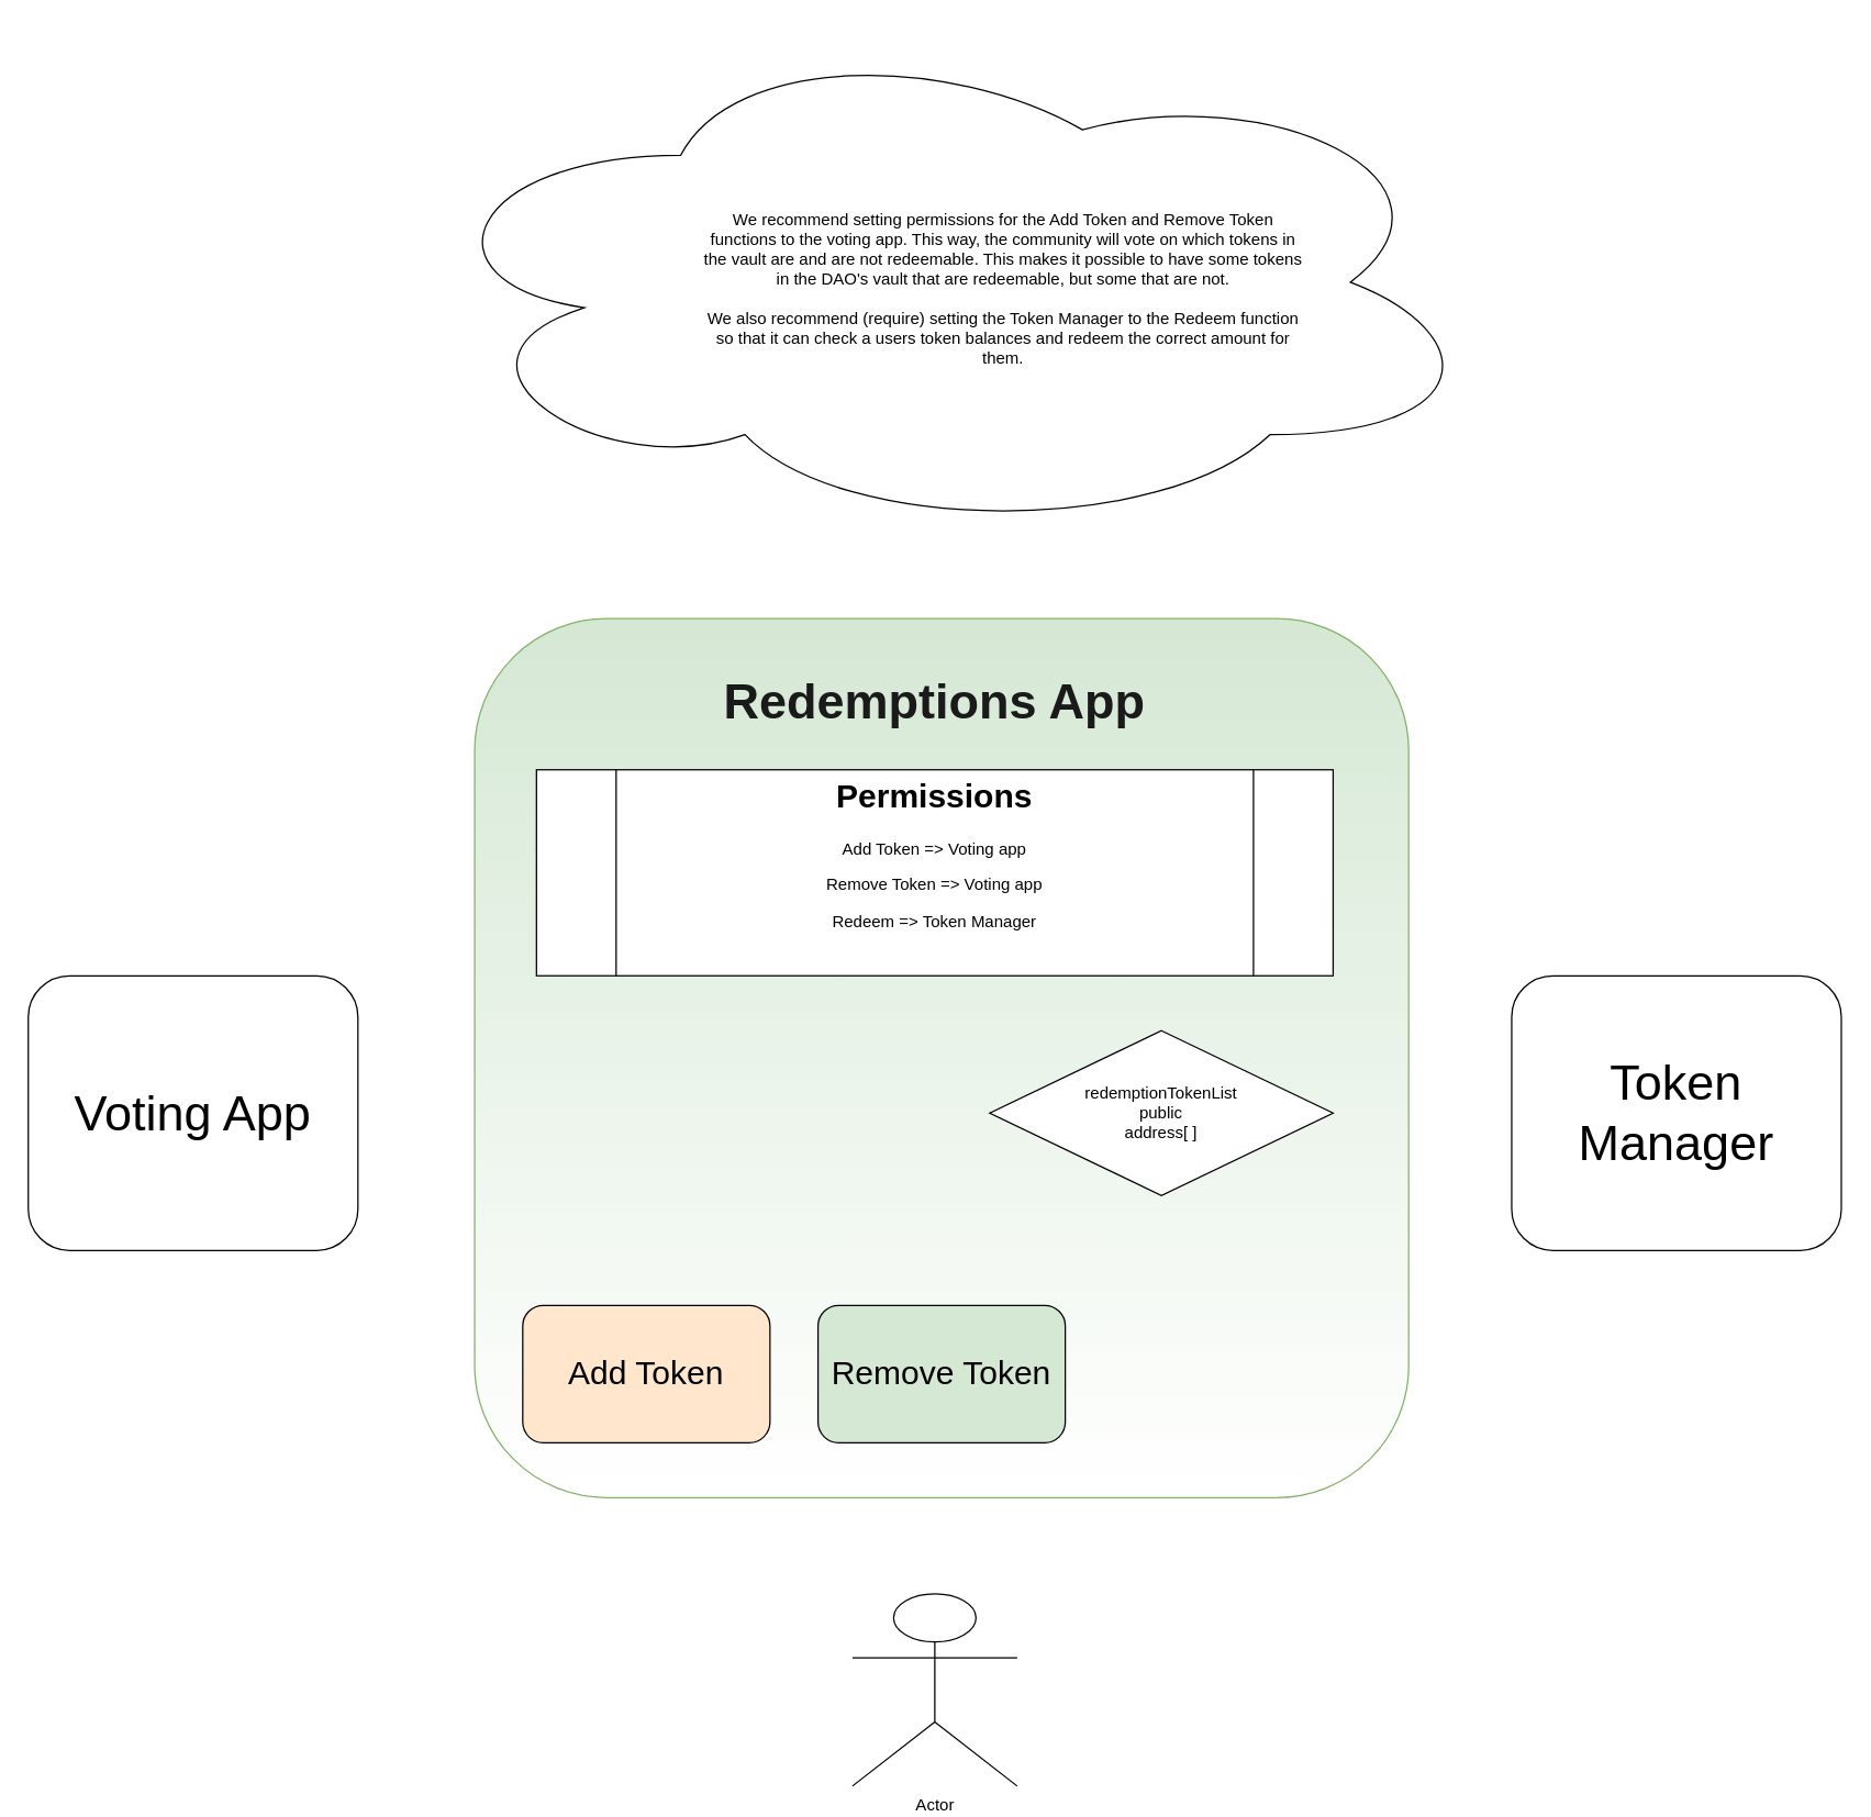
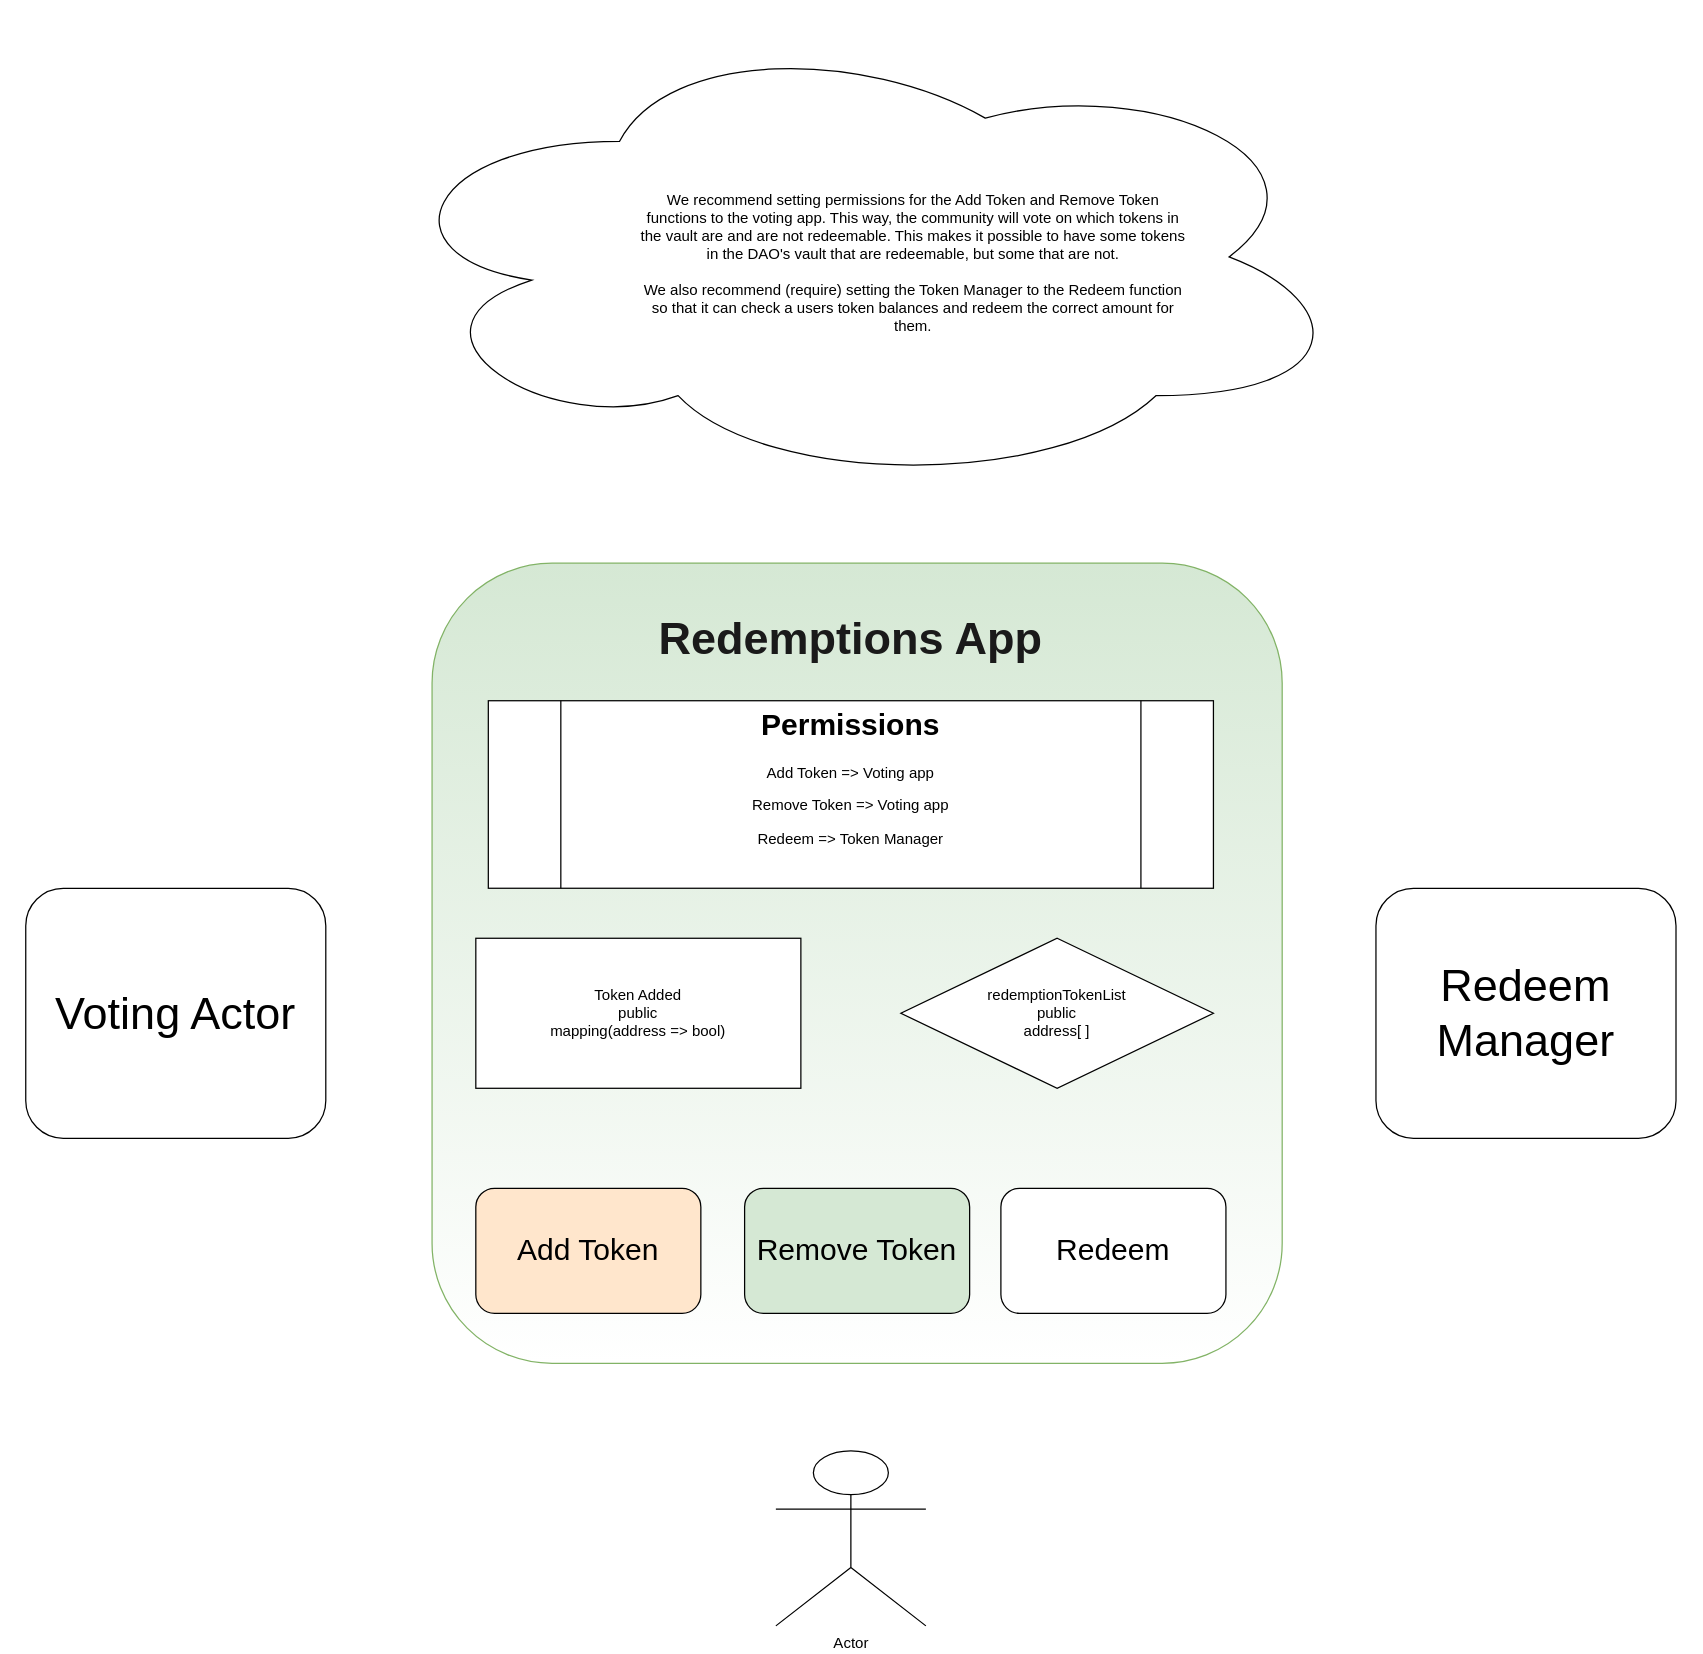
- <mxCell id="13" value="&lt;font style=&quot;font-size: 36px&quot;&gt;Voting App&lt;/font&gt;" style="rounded=1;whiteSpace=wrap;html=1;gradientColor=#ffffff;align=center;" vertex="1" parent="1"><mxGeometry x="20" y="710" width="240" height="200" as="geometry" /></mxCell>
+ <mxCell id="13" value="&lt;font style=&quot;font-size: 36px&quot;&gt;Voting Actor&lt;/font&gt;" style="rounded=1;whiteSpace=wrap;html=1;gradientColor=#ffffff;align=center;" vertex="1" parent="1"><mxGeometry x="20" y="710" width="240" height="200" as="geometry" /></mxCell>
+ <mxCell id="9" value="&lt;span style=&quot;white-space: normal&quot;&gt;Token Added&lt;/span&gt;&lt;br style=&quot;white-space: normal&quot;&gt;&lt;span style=&quot;white-space: normal&quot;&gt;public&lt;/span&gt;&lt;br style=&quot;white-space: normal&quot;&gt;&lt;span class=&quot;pl-c1&quot; style=&quot;white-space: normal&quot;&gt;mapping&lt;/span&gt;&lt;span style=&quot;white-space: normal&quot;&gt;(&lt;/span&gt;&lt;span class=&quot;pl-c1&quot; style=&quot;white-space: normal&quot;&gt;address&lt;/span&gt;&lt;span style=&quot;white-space: normal&quot;&gt;&amp;nbsp;=&amp;gt;&amp;nbsp;&lt;/span&gt;&lt;span class=&quot;pl-c1&quot; style=&quot;white-space: normal&quot;&gt;bool&lt;/span&gt;&lt;span style=&quot;white-space: normal&quot;&gt;)&lt;/span&gt;" style="rounded=0;whiteSpace=wrap;html=1;gradientColor=#ffffff;" vertex="1" parent="1"><mxGeometry x="380" y="750" width="260" height="120" as="geometry" /></mxCell>
- <mxCell id="12" value="&lt;font style=&quot;font-size: 36px&quot;&gt;Token Manager&lt;/font&gt;" style="rounded=1;whiteSpace=wrap;html=1;gradientColor=#ffffff;align=center;" vertex="1" parent="1"><mxGeometry x="1100" y="710" width="240" height="200" as="geometry" /></mxCell>
+ <mxCell id="12" value="&lt;font style=&quot;font-size: 36px&quot;&gt;Redeem Manager&lt;/font&gt;" style="rounded=1;whiteSpace=wrap;html=1;gradientColor=#ffffff;align=center;" vertex="1" parent="1"><mxGeometry x="1100" y="710" width="240" height="200" as="geometry" /></mxCell>
+ <mxCell id="3" value="&lt;font style=&quot;font-size: 24px&quot;&gt;Redeem&lt;/font&gt;" style="rounded=1;whiteSpace=wrap;html=1;" vertex="1" parent="1"><mxGeometry x="800" y="950" width="180" height="100" as="geometry" /></mxCell>
